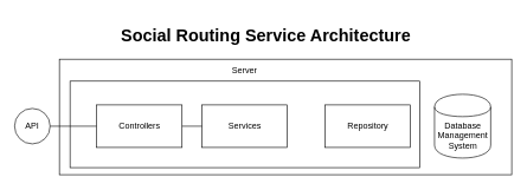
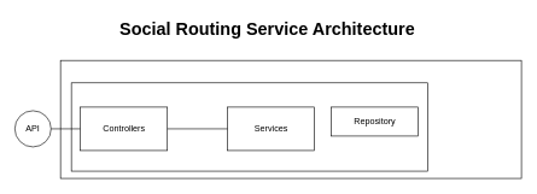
- <mxCell id="2" value="&lt;h1&gt;Social Routing Service Architecture&lt;/h1&gt;" style="text;html=1;strokeColor=none;fillColor=none;spacing=5;spacingTop=-20;whiteSpace=wrap;overflow=hidden;rounded=0;" parent="1" vertex="1"><mxGeometry x="164.5" y="30.5" width="483" height="45" as="geometry" /></mxCell>
+ <mxCell id="2" value="&lt;h1&gt;Social Routing Service Architecture&lt;/h1&gt;" style="text;html=1;strokeColor=none;fillColor=none;spacing=5;spacingTop=-20;whiteSpace=wrap;overflow=hidden;rounded=0;" parent="1" vertex="1"><mxGeometry x="159.5" y="20.5" width="483" height="45" as="geometry" /></mxCell>
- <mxCell id="13" value="Server" style="text;html=1;strokeColor=none;fillColor=none;align=center;verticalAlign=middle;whiteSpace=wrap;rounded=0;" parent="3" vertex="1"><mxGeometry x="299" y="6" width="49" height="20" as="geometry" /></mxCell>
- <mxCell id="9" value="Controllers" style="rounded=0;whiteSpace=wrap;html=1;" parent="3" vertex="1"><mxGeometry x="115.5" y="64.5" width="120" height="60" as="geometry" /></mxCell>
+ <mxCell id="9" value="Controllers" style="rounded=0;whiteSpace=wrap;html=1;" parent="3" vertex="1"><mxGeometry x="90.5" y="64.5" width="120" height="60" as="geometry" /></mxCell>
- <mxCell id="10" value="Services" style="rounded=0;whiteSpace=wrap;html=1;" parent="3" vertex="1"><mxGeometry x="263.5" y="64.5" width="120" height="60" as="geometry" /></mxCell>
+ <mxCell id="10" value="Services" style="rounded=0;whiteSpace=wrap;html=1;" parent="3" vertex="1"><mxGeometry x="293.5" y="64.5" width="120" height="60" as="geometry" /></mxCell>
- <mxCell id="11" value="Repository" style="rounded=0;whiteSpace=wrap;html=1;" parent="3" vertex="1"><mxGeometry x="436.5" y="64.5" width="120" height="60" as="geometry" /></mxCell>
+ <mxCell id="11" value="Repository" style="rounded=0;whiteSpace=wrap;html=1;" parent="3" vertex="1"><mxGeometry x="436.5" y="64.5" width="120" height="40" as="geometry" /></mxCell>
- <mxCell id="8" value="Database Management System" style="shape=cylinder;whiteSpace=wrap;html=1;boundedLbl=1;backgroundOutline=1;" parent="3" vertex="1"><mxGeometry x="590.5" y="49.5" width="79" height="90" as="geometry" /></mxCell>
